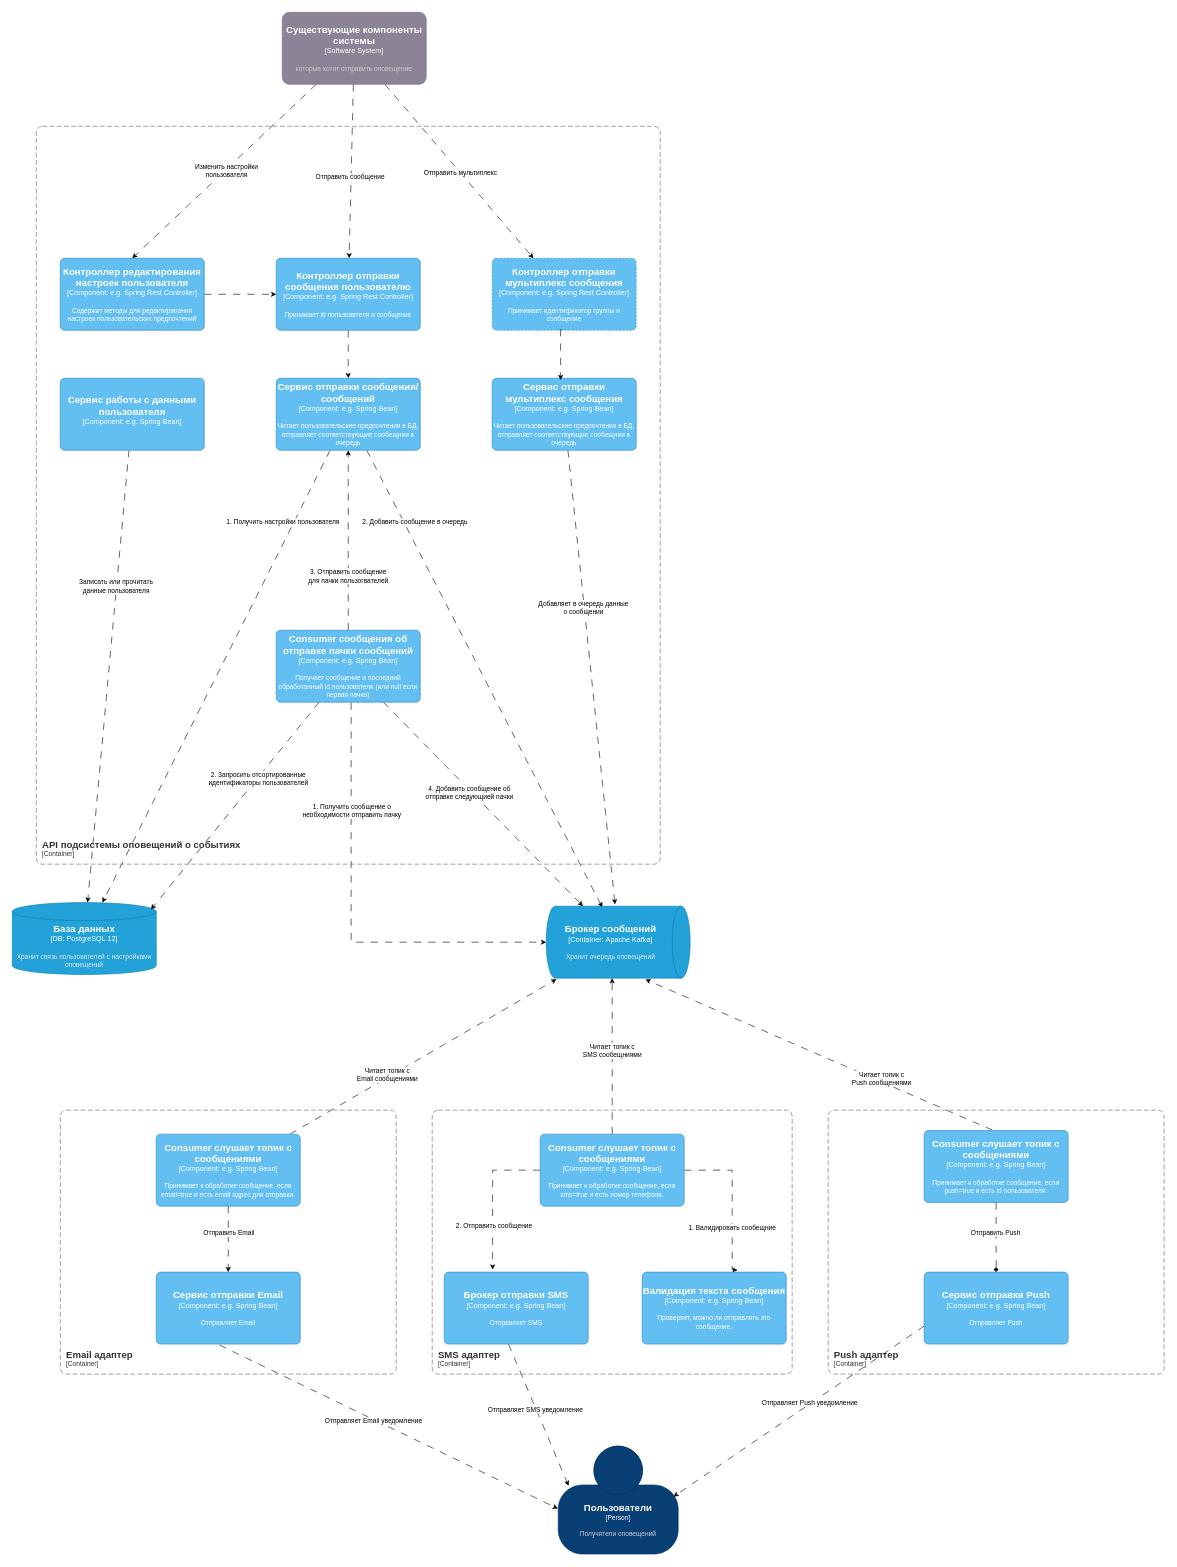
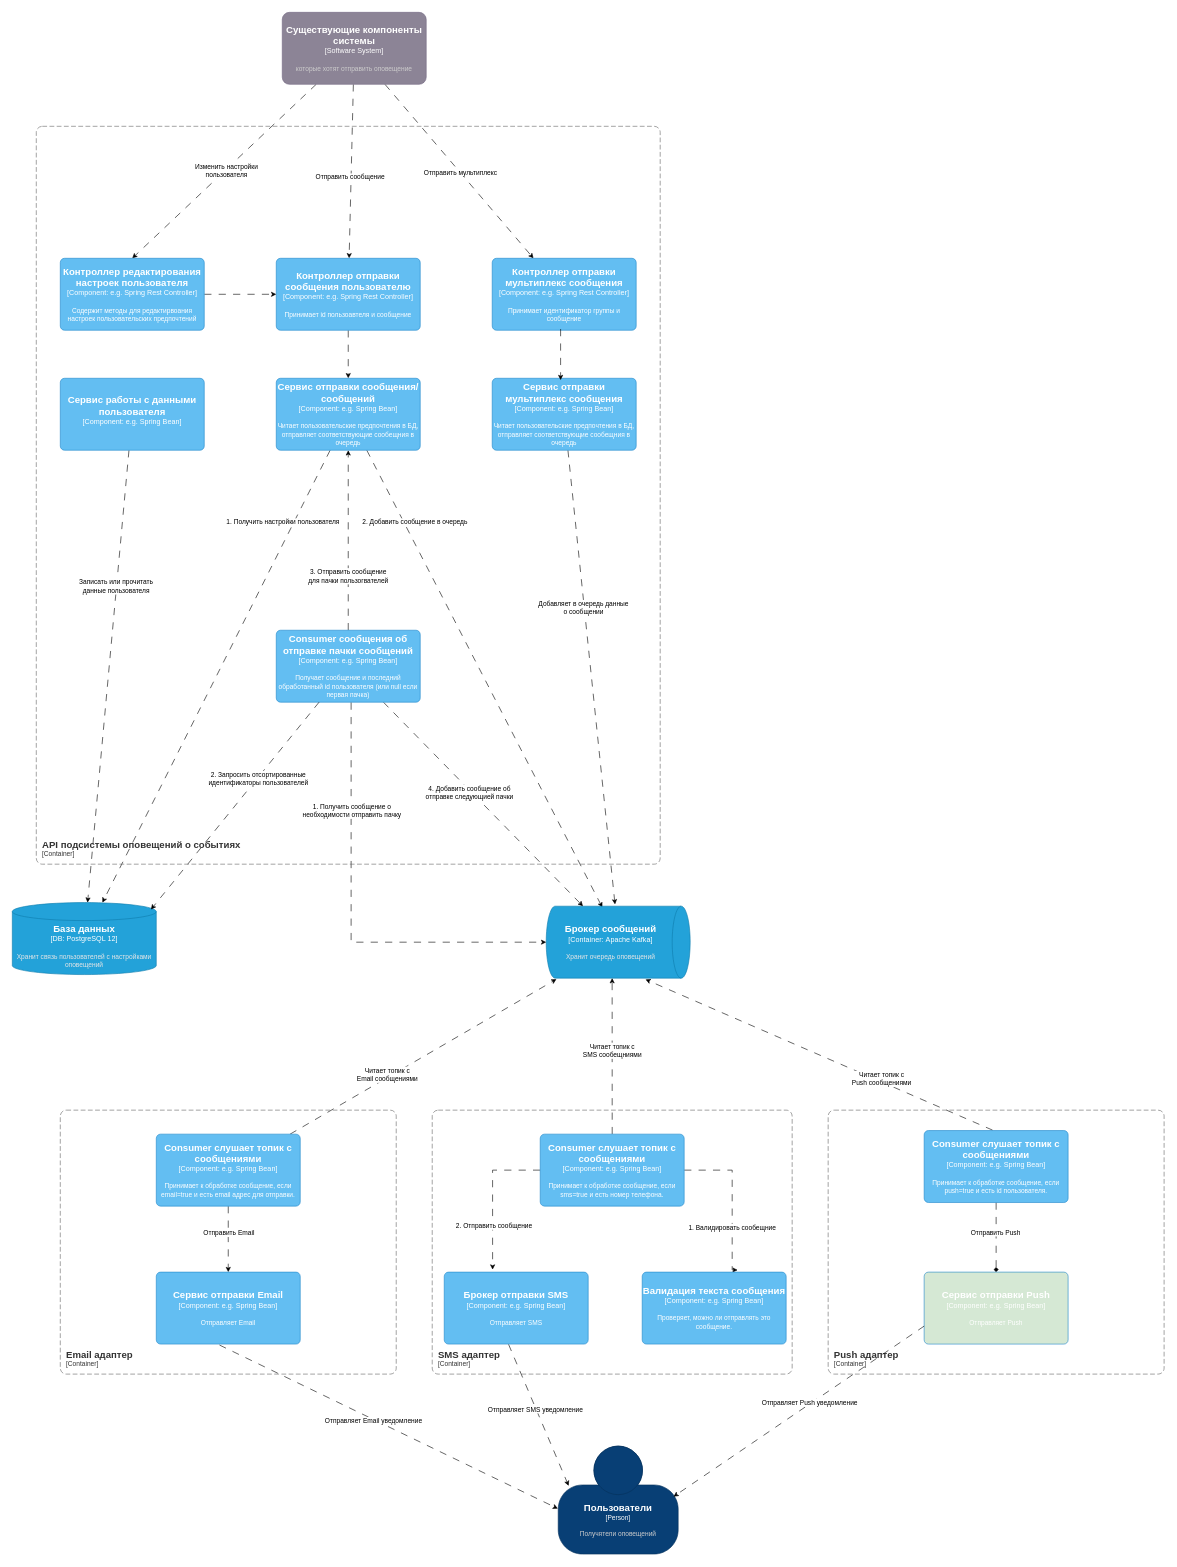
- <mxCell id="11" value="&lt;font style=&quot;font-size: 16px&quot;&gt;&lt;b&gt;Контроллер отправки мультиплекс сообщения&lt;/b&gt;&lt;/font&gt;&lt;div&gt;[Component: e.g. Spring Rest Controller]&lt;/div&gt;&lt;br&gt;&lt;div&gt;&lt;font style=&quot;font-size: 11px&quot;&gt;Принимает идентификатор группы и сообщение&lt;/font&gt;&lt;/div&gt;" style="rounded=1;whiteSpace=wrap;html=1;labelBackgroundColor=none;fillColor=#63BEF2;fontColor=#ffffff;align=center;arcSize=6;strokeColor=#2086C9;metaEdit=1;resizable=0;points=[[0.25,0,0],[0.5,0,0],[0.75,0,0],[1,0.25,0],[1,0.5,0],[1,0.75,0],[0.75,1,0],[0.5,1,0],[0.25,1,0],[0,0.75,0],[0,0.5,0],[0,0.25,0]];dashed=1;" parent="1" vertex="1"><mxGeometry x="820" y="430" width="240" height="120" as="geometry" /></mxCell>
+ <mxCell id="11" value="&lt;font style=&quot;font-size: 16px&quot;&gt;&lt;b&gt;Контроллер отправки мультиплекс сообщения&lt;/b&gt;&lt;/font&gt;&lt;div&gt;[Component: e.g. Spring Rest Controller]&lt;/div&gt;&lt;br&gt;&lt;div&gt;&lt;font style=&quot;font-size: 11px&quot;&gt;Принимает идентификатор группы и сообщение&lt;/font&gt;&lt;/div&gt;" style="rounded=1;whiteSpace=wrap;html=1;labelBackgroundColor=none;fillColor=#63BEF2;fontColor=#ffffff;align=center;arcSize=6;strokeColor=#2086C9;metaEdit=1;resizable=0;points=[[0.25,0,0],[0.5,0,0],[0.75,0,0],[1,0.25,0],[1,0.5,0],[1,0.75,0],[0.75,1,0],[0.5,1,0],[0.25,1,0],[0,0.75,0],[0,0.5,0],[0,0.25,0]];" parent="1" vertex="1"><mxGeometry x="820" y="430" width="240" height="120" as="geometry" /></mxCell>
- <mxCell id="55" value="&lt;font style=&quot;font-size: 16px&quot;&gt;&lt;b&gt;Сервис отправки Push&lt;/b&gt;&lt;/font&gt;&lt;div&gt;[Component: e.g. Spring Bean]&lt;/div&gt;&lt;br&gt;&lt;div&gt;&lt;font style=&quot;font-size: 11px&quot;&gt;Отправляет Push&lt;/font&gt;&lt;/div&gt;" style="rounded=1;whiteSpace=wrap;html=1;labelBackgroundColor=none;fillColor=#63BEF2;fontColor=#ffffff;align=center;arcSize=6;strokeColor=#2086C9;metaEdit=1;resizable=0;points=[[0.25,0,0],[0.5,0,0],[0.75,0,0],[1,0.25,0],[1,0.5,0],[1,0.75,0],[0.75,1,0],[0.5,1,0],[0.25,1,0],[0,0.75,0],[0,0.5,0],[0,0.25,0]];" vertex="1" parent="1"><mxGeometry x="1540" y="2120" width="240" height="120" as="geometry" /></mxCell>
+ <mxCell id="55" value="&lt;font style=&quot;font-size: 16px&quot;&gt;&lt;b&gt;Сервис отправки Push&lt;/b&gt;&lt;/font&gt;&lt;div&gt;[Component: e.g. Spring Bean]&lt;/div&gt;&lt;br&gt;&lt;div&gt;&lt;font style=&quot;font-size: 11px&quot;&gt;Отправляет Push&lt;/font&gt;&lt;/div&gt;" style="rounded=1;whiteSpace=wrap;html=1;labelBackgroundColor=none;fillColor=#d5e8d4;fontColor=#ffffff;align=center;arcSize=6;strokeColor=#2086C9;metaEdit=1;resizable=0;points=[[0.25,0,0],[0.5,0,0],[0.75,0,0],[1,0.25,0],[1,0.5,0],[1,0.75,0],[0.75,1,0],[0.5,1,0],[0.25,1,0],[0,0.75,0],[0,0.5,0],[0,0.25,0]];" vertex="1" parent="1"><mxGeometry x="1540" y="2120" width="240" height="120" as="geometry" /></mxCell>
